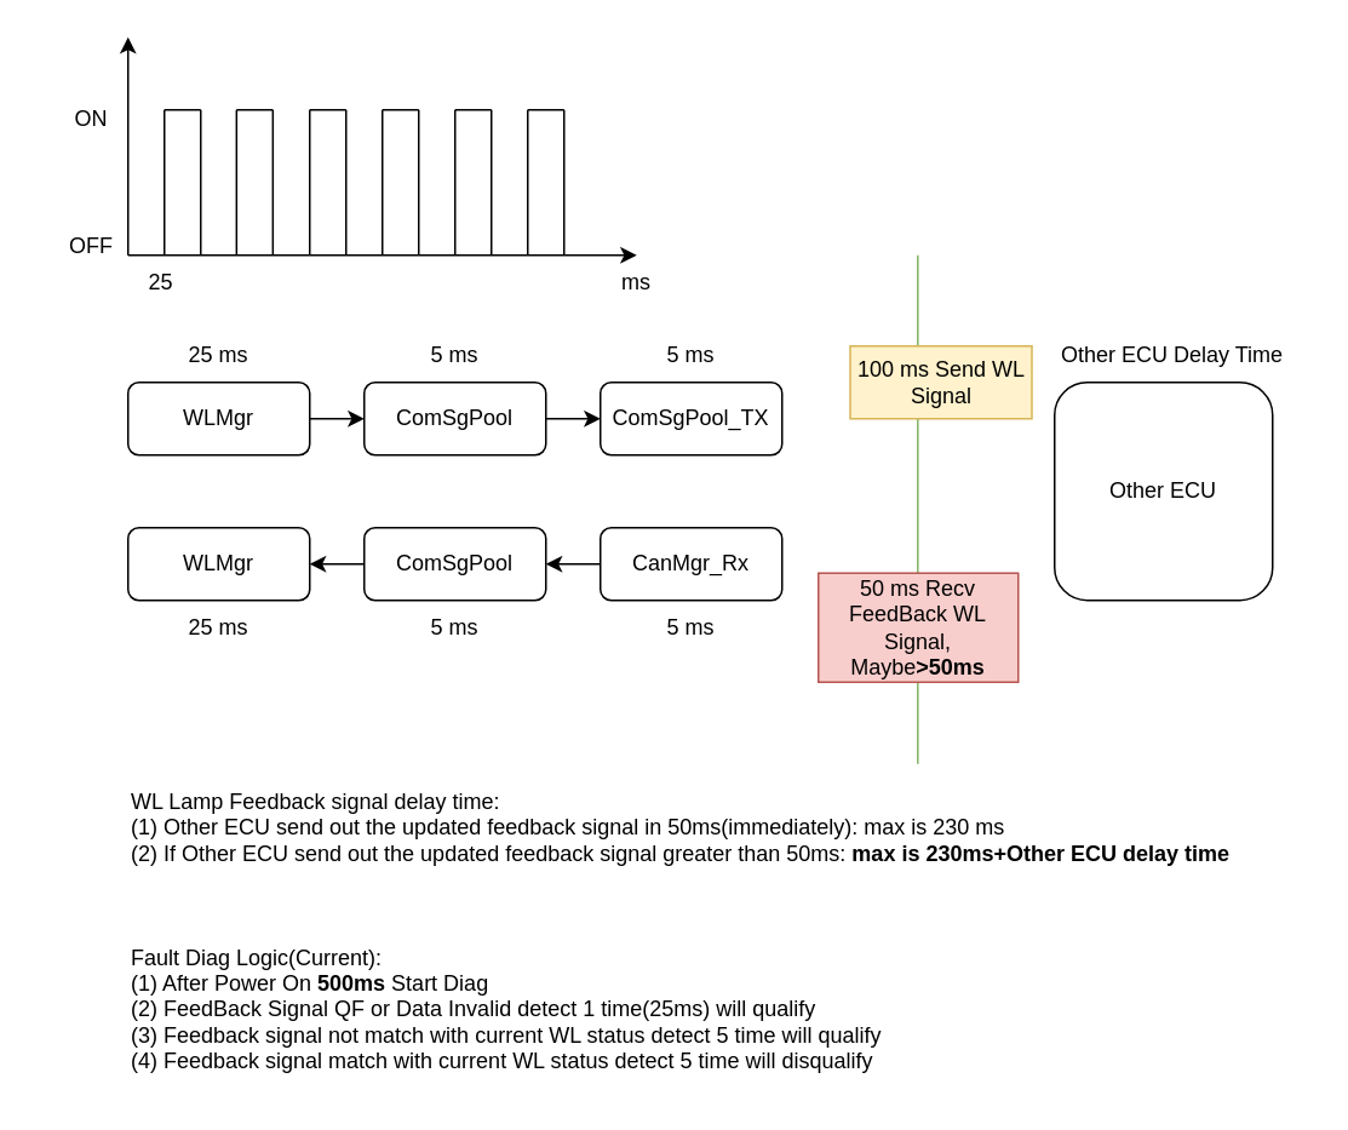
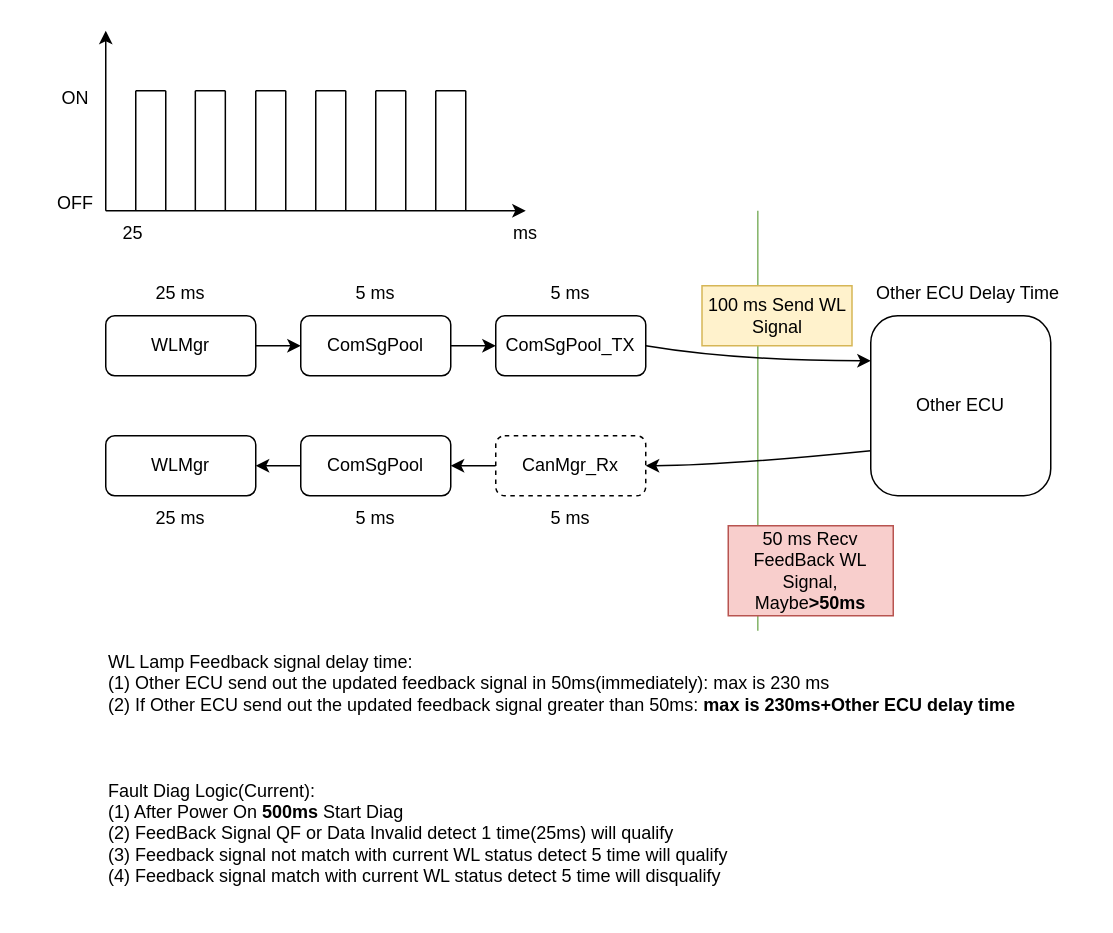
+ <mxCell id="14" value="" style="curved=1;endArrow=classic;html=1;rounded=0;exitX=1;exitY=0.5;exitDx=0;exitDy=0;entryX=0;entryY=0.25;entryDx=0;entryDy=0;" edge="1" parent="1" source="6" target="13"><mxGeometry width="50" height="50" relative="1" as="geometry"><mxPoint x="440" y="240" as="sourcePoint" /><mxPoint x="490" y="190" as="targetPoint" /><Array as="points"><mxPoint x="490" y="240" /></Array></mxGeometry></mxCell>
+ <mxCell id="15" value="" style="curved=1;endArrow=classic;html=1;rounded=0;exitX=0;exitY=0.75;exitDx=0;exitDy=0;entryX=1;entryY=0.5;entryDx=0;entryDy=0;" edge="1" parent="1" source="13" target="8"><mxGeometry width="50" height="50" relative="1" as="geometry"><mxPoint x="470" y="270" as="sourcePoint" /><mxPoint x="520" y="220" as="targetPoint" /><Array as="points"><mxPoint x="480" y="310" /></Array></mxGeometry></mxCell>
- <mxCell id="8" value="CanMgr_Rx" style="rounded=1;whiteSpace=wrap;html=1;" vertex="1" parent="1"><mxGeometry x="330" y="290" width="100" height="40" as="geometry" /></mxCell>
+ <mxCell id="8" value="CanMgr_Rx" style="rounded=1;whiteSpace=wrap;html=1;dashed=1;" vertex="1" parent="1"><mxGeometry x="330" y="290" width="100" height="40" as="geometry" /></mxCell>
- <mxCell id="19" value="50 ms Recv FeedBack WL Signal, Maybe&lt;b&gt;&amp;gt;50ms&lt;/b&gt;" style="text;html=1;strokeColor=#b85450;fillColor=#f8cecc;align=center;verticalAlign=middle;whiteSpace=wrap;rounded=0;" vertex="1" parent="1"><mxGeometry x="450" y="315" width="110" height="60" as="geometry" /></mxCell>
+ <mxCell id="19" value="50 ms Recv FeedBack WL Signal, Maybe&lt;b&gt;&amp;gt;50ms&lt;/b&gt;" style="text;html=1;strokeColor=#b85450;fillColor=#f8cecc;align=center;verticalAlign=middle;whiteSpace=wrap;rounded=0;" vertex="1" parent="1"><mxGeometry x="485" y="350" width="110" height="60" as="geometry" /></mxCell>
